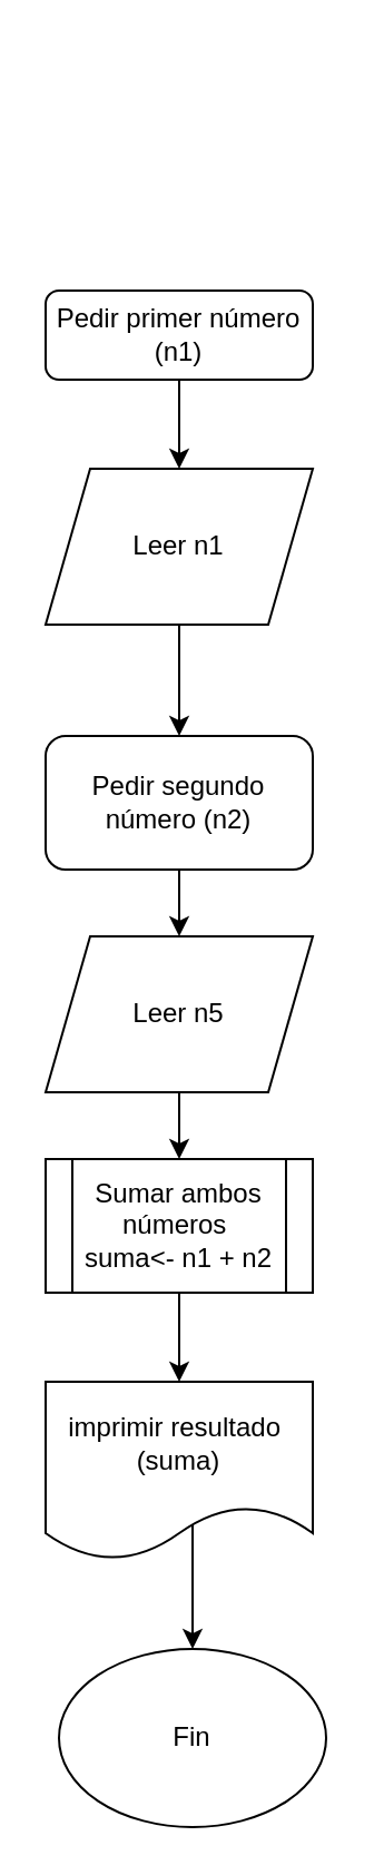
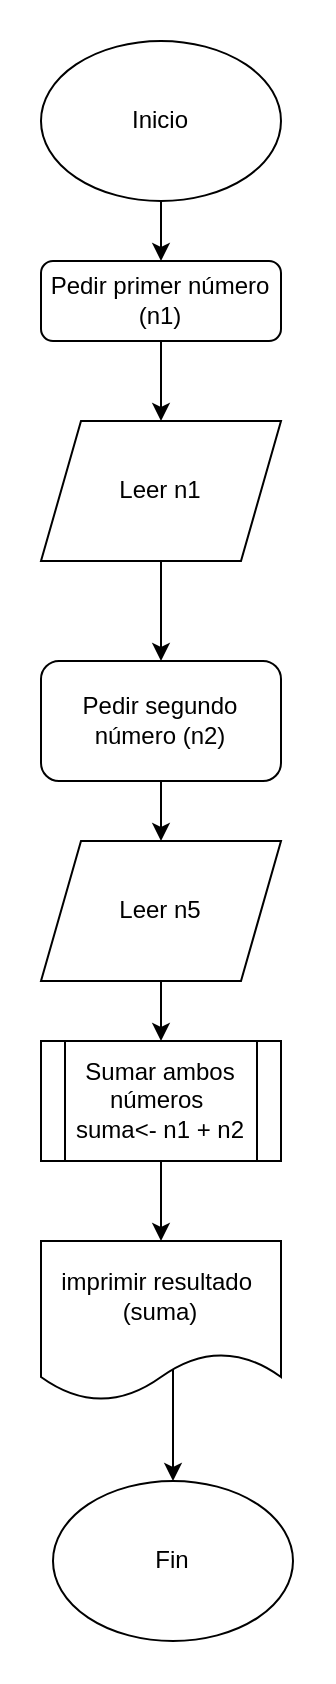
+ <mxCell id="11" value="Inicio" style="ellipse;whiteSpace=wrap;html=1;" parent="1" vertex="1"><mxGeometry x="20" y="20" width="120" height="80" as="geometry" /></mxCell>
+ <mxCell id="10" style="edgeStyle=orthogonalEdgeStyle;rounded=0;orthogonalLoop=1;jettySize=auto;html=1;exitX=0.5;exitY=1;exitDx=0;exitDy=0;entryX=0.5;entryY=0;entryDx=0;entryDy=0;" parent="1" source="11" target="3" edge="1"><mxGeometry relative="1" as="geometry" /></mxCell>
